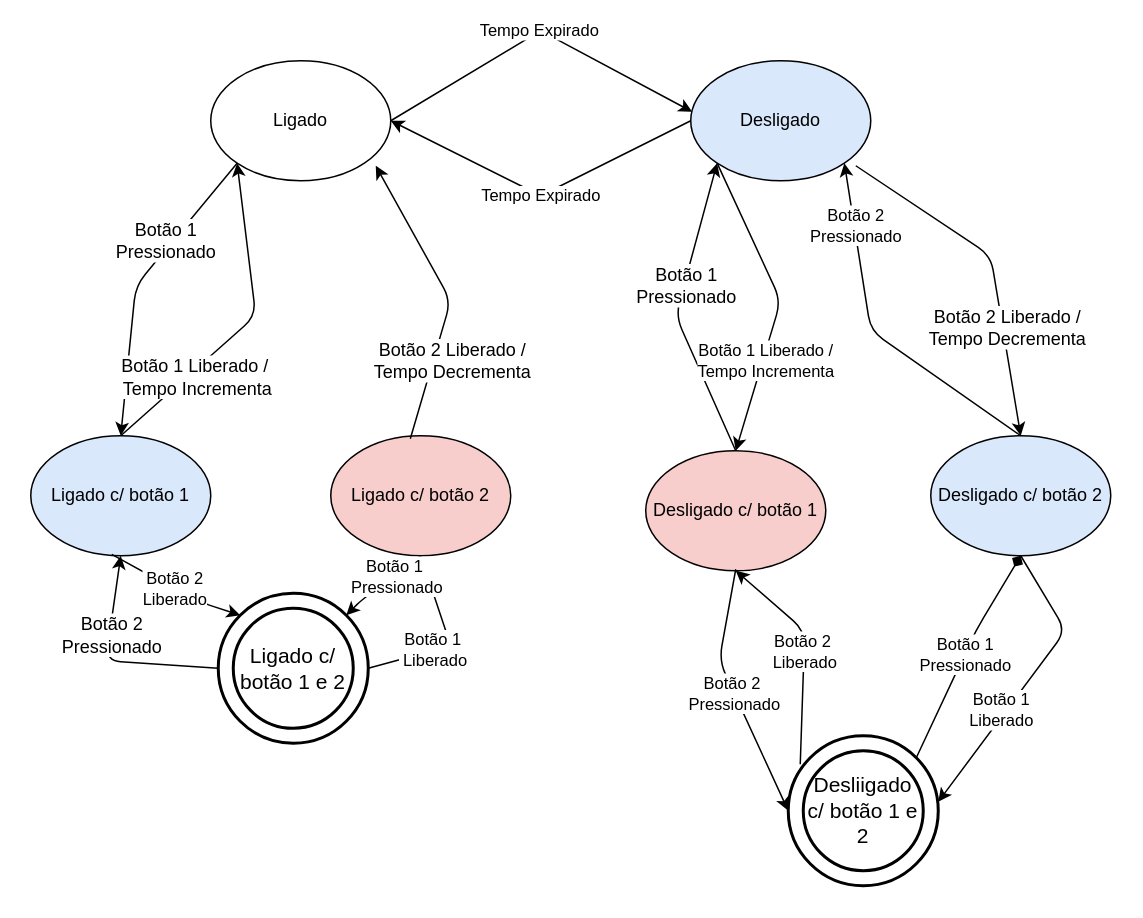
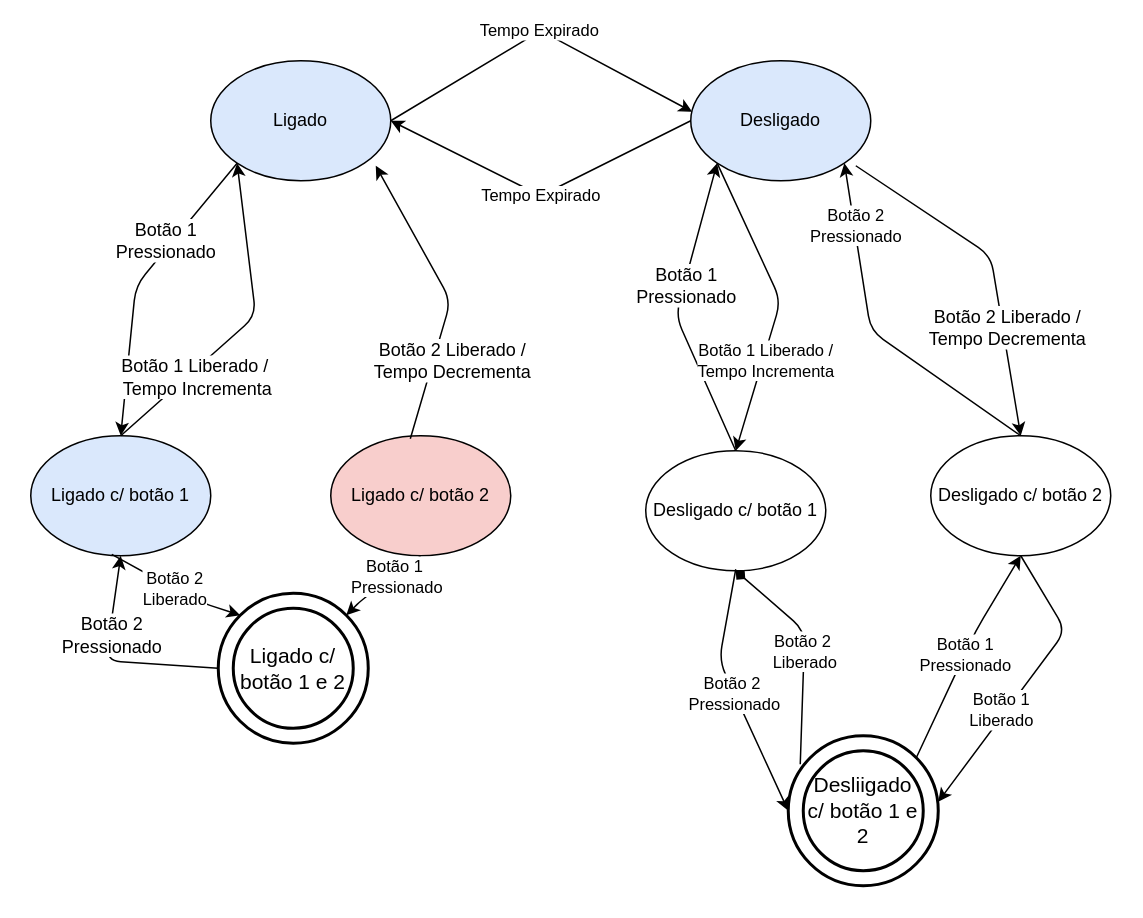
- <mxCell id="2" value="Ligado" style="ellipse;whiteSpace=wrap;html=1;" vertex="1" parent="1"><mxGeometry x="140" y="40" width="120" height="80" as="geometry" /></mxCell>
+ <mxCell id="2" value="Ligado" style="ellipse;whiteSpace=wrap;html=1;fillColor=#dae8fc;" vertex="1" parent="1"><mxGeometry x="140" y="40" width="120" height="80" as="geometry" /></mxCell>
- <mxCell id="9" value="Desligado c/ botão 2" style="ellipse;whiteSpace=wrap;html=1;fillColor=#dae8fc;" vertex="1" parent="1"><mxGeometry x="620" y="290" width="120" height="80" as="geometry" /></mxCell>
+ <mxCell id="9" value="Desligado c/ botão 2" style="ellipse;whiteSpace=wrap;html=1;" vertex="1" parent="1"><mxGeometry x="620" y="290" width="120" height="80" as="geometry" /></mxCell>
- <mxCell id="8" value="Desligado c/ botão 1" style="ellipse;whiteSpace=wrap;html=1;fillColor=#f8cecc;" vertex="1" parent="1"><mxGeometry x="430" y="300" width="120" height="80" as="geometry" /></mxCell>
+ <mxCell id="8" value="Desligado c/ botão 1" style="ellipse;whiteSpace=wrap;html=1;" vertex="1" parent="1"><mxGeometry x="430" y="300" width="120" height="80" as="geometry" /></mxCell>
- <mxCell id="22" value="Botão 1&lt;br&gt;Pressionado" style="endArrow=diamond;html=1;entryX=0.5;entryY=1;entryDx=0;entryDy=0;exitX=1;exitY=0;exitDx=0;exitDy=0;" edge="1" parent="1" source="32" target="9"><mxGeometry width="50" height="50" relative="1" as="geometry"><mxPoint x="632.426" y="501.716" as="sourcePoint" /><mxPoint x="70" y="530" as="targetPoint" /><Array as="points"><mxPoint x="650" y="420" /></Array></mxGeometry></mxCell>
+ <mxCell id="22" value="Botão 1&lt;br&gt;Pressionado" style="endArrow=classic;html=1;entryX=0.5;entryY=1;entryDx=0;entryDy=0;exitX=1;exitY=0;exitDx=0;exitDy=0;" edge="1" parent="1" source="32" target="9"><mxGeometry width="50" height="50" relative="1" as="geometry"><mxPoint x="632.426" y="501.716" as="sourcePoint" /><mxPoint x="70" y="530" as="targetPoint" /><Array as="points"><mxPoint x="650" y="420" /></Array></mxGeometry></mxCell>
- <mxCell id="26" value="Botão 2&amp;nbsp;&lt;br&gt;Liberado" style="endArrow=classic;html=1;entryX=0.5;entryY=1;entryDx=0;entryDy=0;exitX=0.08;exitY=0.19;exitDx=0;exitDy=0;exitPerimeter=0;" edge="1" parent="1" source="32" target="8"><mxGeometry width="50" height="50" relative="1" as="geometry"><mxPoint x="547.574" y="501.716" as="sourcePoint" /><mxPoint x="70" y="530" as="targetPoint" /><Array as="points"><mxPoint x="536" y="420" /></Array></mxGeometry></mxCell>
+ <mxCell id="26" value="Botão 2&amp;nbsp;&lt;br&gt;Liberado" style="endArrow=diamond;html=1;entryX=0.5;entryY=1;entryDx=0;entryDy=0;exitX=0.08;exitY=0.19;exitDx=0;exitDy=0;exitPerimeter=0;" edge="1" parent="1" source="32" target="8"><mxGeometry width="50" height="50" relative="1" as="geometry"><mxPoint x="547.574" y="501.716" as="sourcePoint" /><mxPoint x="70" y="530" as="targetPoint" /><Array as="points"><mxPoint x="536" y="420" /></Array></mxGeometry></mxCell>
- <mxCell id="15" value="Botão 1&lt;br&gt;&amp;nbsp;Liberado" style="endArrow=classic;html=1;entryX=0.5;entryY=1;entryDx=0;entryDy=0;exitX=1;exitY=0.5;exitDx=0;exitDy=0;" edge="1" parent="1" source="31" target="7"><mxGeometry x="-0.257" width="50" height="50" relative="1" as="geometry"><mxPoint x="240" y="548" as="sourcePoint" /><mxPoint x="70" y="530" as="targetPoint" /><Array as="points"><mxPoint x="300" y="430" /></Array><mxPoint as="offset" /></mxGeometry></mxCell>
